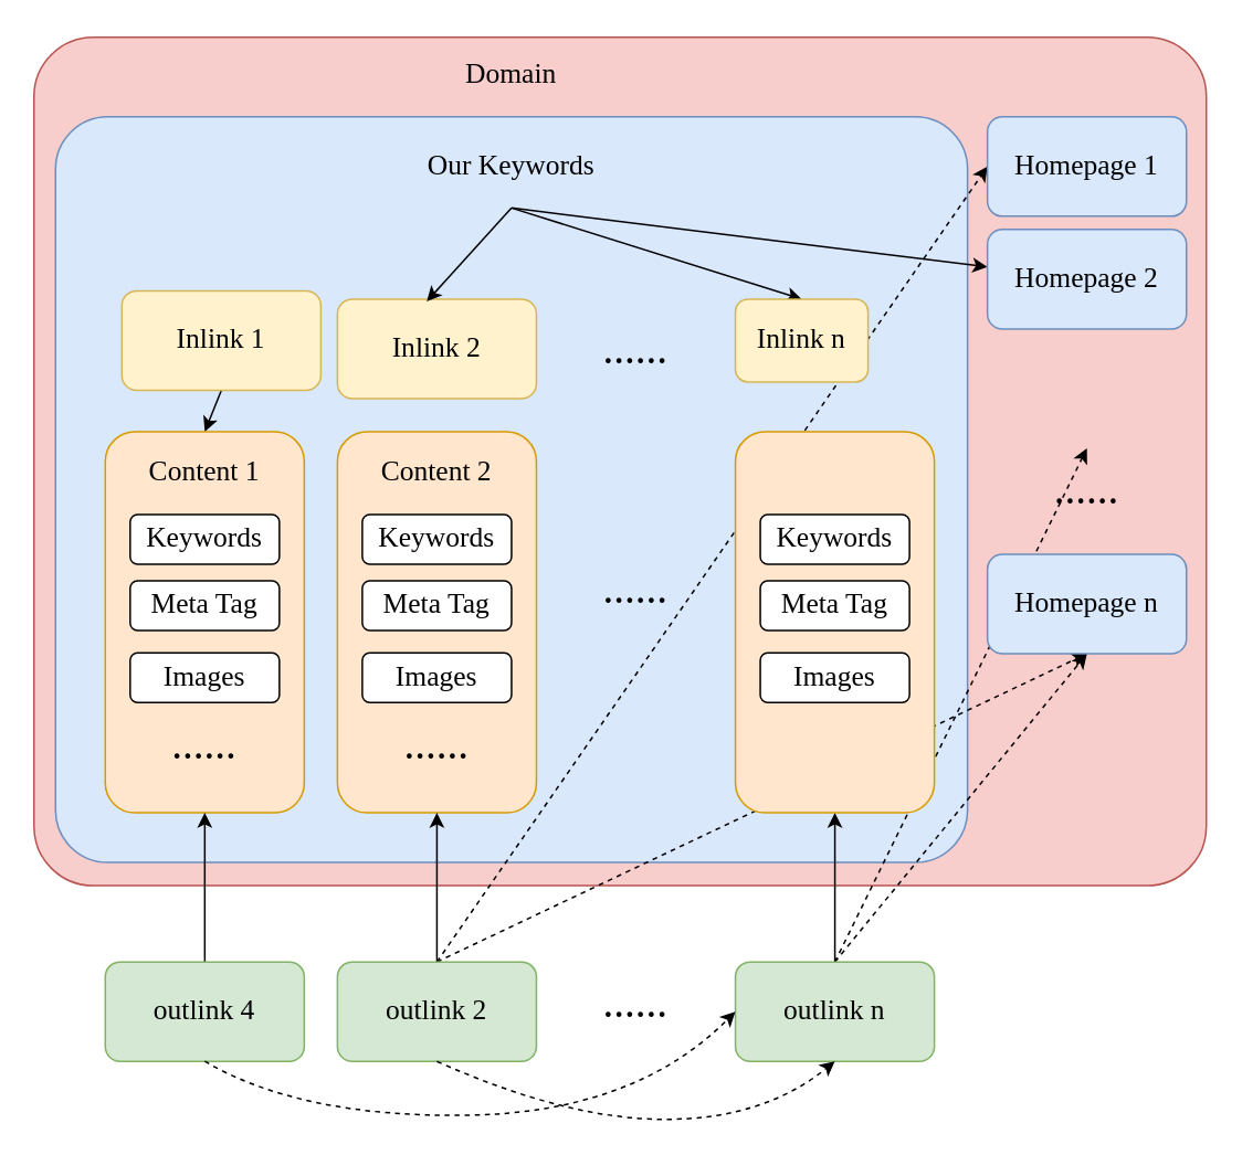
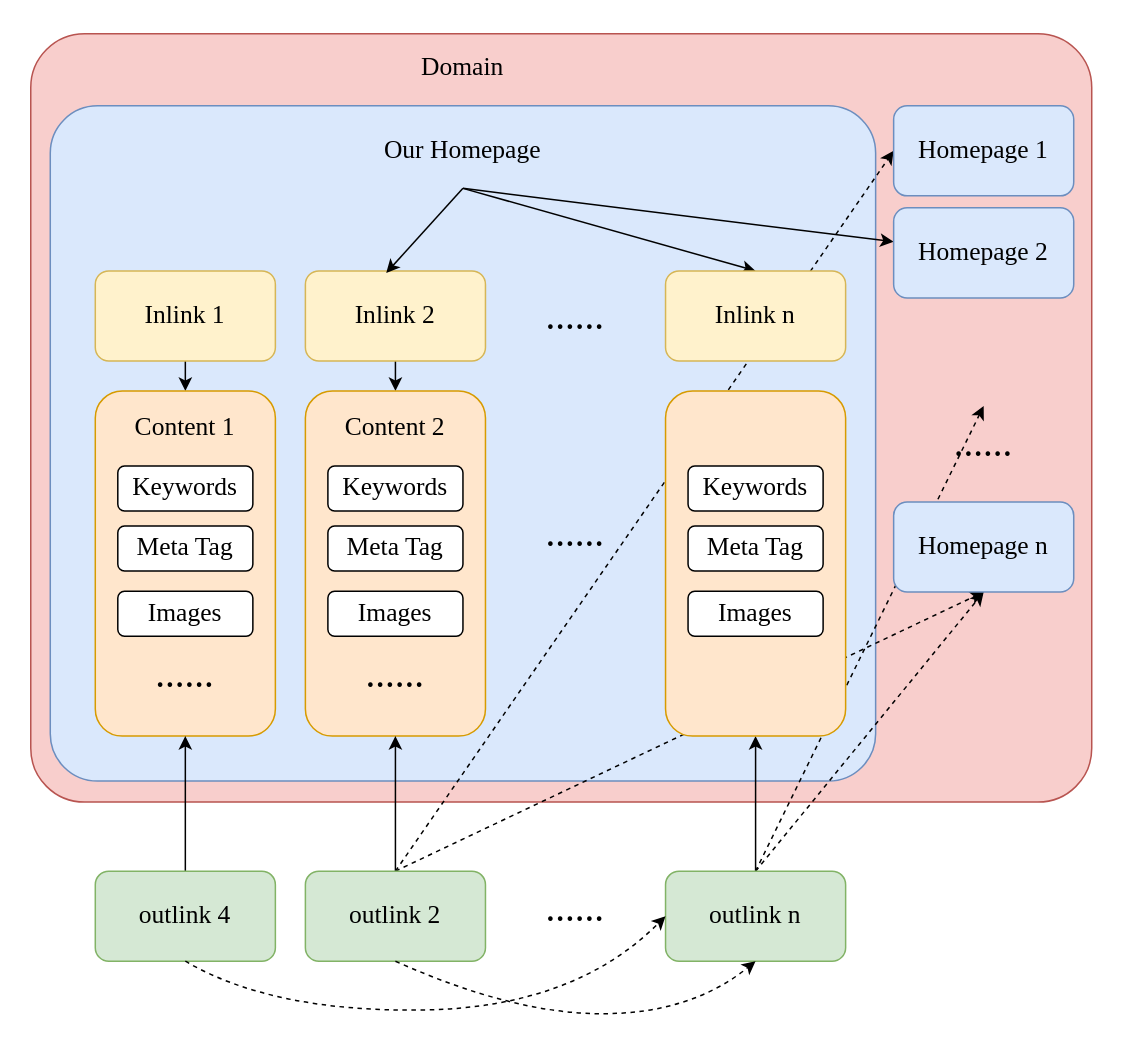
- <mxCell id="4" value="Our Keywords" style="text;html=1;strokeColor=none;fillColor=none;align=center;verticalAlign=middle;whiteSpace=wrap;rounded=0;fontFamily=Times New Roman;fontSize=17;" vertex="1" parent="1"><mxGeometry x="249" y="75" width="118" height="50" as="geometry" /></mxCell>
+ <mxCell id="4" value="Our Homepage" style="text;html=1;strokeColor=none;fillColor=none;align=center;verticalAlign=middle;whiteSpace=wrap;rounded=0;fontFamily=Times New Roman;fontSize=17;" vertex="1" parent="1"><mxGeometry x="249" y="75" width="118" height="50" as="geometry" /></mxCell>
- <mxCell id="6" value="Inlink 1" style="rounded=1;whiteSpace=wrap;html=1;fontFamily=Times New Roman;fontSize=17;fillColor=#fff2cc;strokeColor=#d6b656;" vertex="1" parent="1"><mxGeometry x="73" y="175" width="120" height="60" as="geometry" /></mxCell>
+ <mxCell id="6" value="Inlink 1" style="rounded=1;whiteSpace=wrap;html=1;fontFamily=Times New Roman;fontSize=17;fillColor=#fff2cc;strokeColor=#d6b656;" vertex="1" parent="1"><mxGeometry x="63" y="180" width="120" height="60" as="geometry" /></mxCell>
- <mxCell id="44" value="Inlink n" style="rounded=1;whiteSpace=wrap;html=1;fontFamily=Times New Roman;fontSize=17;fillColor=#fff2cc;strokeColor=#d6b656;" vertex="1" parent="1"><mxGeometry x="443" y="180" width="80" height="50" as="geometry" /></mxCell>
+ <mxCell id="44" value="Inlink n" style="rounded=1;whiteSpace=wrap;html=1;fontFamily=Times New Roman;fontSize=17;fillColor=#fff2cc;strokeColor=#d6b656;" vertex="1" parent="1"><mxGeometry x="443" y="180" width="120" height="60" as="geometry" /></mxCell>
+ <mxCell id="7" style="edgeStyle=none;html=1;exitX=0.5;exitY=1;exitDx=0;exitDy=0;entryX=0.5;entryY=0;entryDx=0;entryDy=0;fontFamily=Times New Roman;fontSize=26;" edge="1" parent="1" source="8" target="14"><mxGeometry relative="1" as="geometry" /></mxCell>
